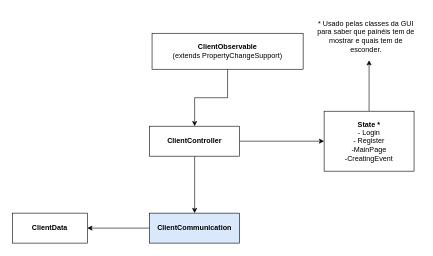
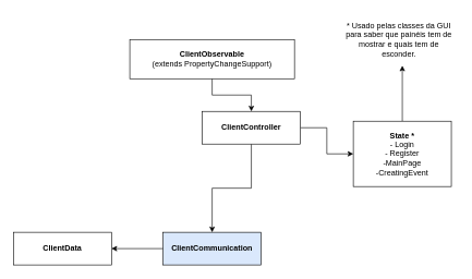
- <mxCell id="3" value="&lt;b&gt;ClientObservable&lt;/b&gt;&lt;br&gt;(extends PropertyChangeSupport)" style="rounded=0;whiteSpace=wrap;html=1;" parent="1" vertex="1"><mxGeometry x="253" y="55" width="252" height="60" as="geometry" /></mxCell>
+ <mxCell id="3" value="&lt;b&gt;ClientObservable&lt;/b&gt;&lt;br&gt;(extends PropertyChangeSupport)" style="rounded=0;whiteSpace=wrap;html=1;" parent="1" vertex="1"><mxGeometry x="198" y="60" width="252" height="60" as="geometry" /></mxCell>
- <mxCell id="6" value="&lt;b&gt;ClientController&lt;/b&gt;" style="rounded=0;whiteSpace=wrap;html=1;" parent="1" vertex="1"><mxGeometry x="249" y="210" width="150" height="50" as="geometry" /></mxCell>
+ <mxCell id="6" value="&lt;b&gt;ClientController&lt;/b&gt;" style="rounded=0;whiteSpace=wrap;html=1;" parent="1" vertex="1"><mxGeometry x="309" y="170" width="150" height="50" as="geometry" /></mxCell>
- <mxCell id="11" value="&lt;b&gt;ClientData&lt;br&gt;&lt;/b&gt;" style="rounded=0;whiteSpace=wrap;html=1;" parent="1" vertex="1"><mxGeometry x="20" y="355" width="125" height="50" as="geometry" /></mxCell>
+ <mxCell id="11" value="&lt;b&gt;ClientData&lt;br&gt;&lt;/b&gt;" style="rounded=0;whiteSpace=wrap;html=1;" parent="1" vertex="1"><mxGeometry x="20" y="355" width="150" height="50" as="geometry" /></mxCell>
